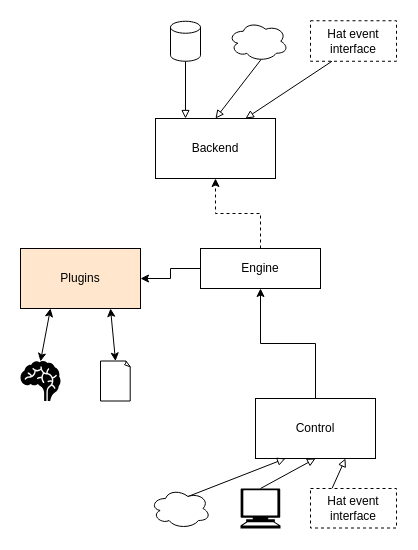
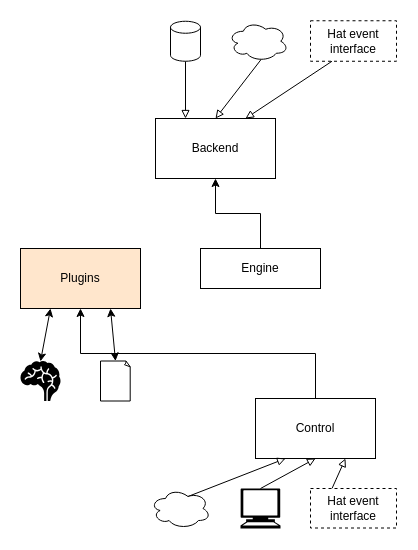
- <mxCell id="3" style="edgeStyle=orthogonalEdgeStyle;rounded=0;orthogonalLoop=1;jettySize=auto;html=1;exitX=0.5;exitY=0;exitDx=0;exitDy=0;entryX=0.5;entryY=1;entryDx=0;entryDy=0;dashed=1;" parent="1" source="4" target="7" edge="1"><mxGeometry relative="1" as="geometry" /></mxCell>
+ <mxCell id="3" style="edgeStyle=orthogonalEdgeStyle;rounded=0;orthogonalLoop=1;jettySize=auto;html=1;exitX=0.5;exitY=0;exitDx=0;exitDy=0;entryX=0.5;entryY=1;entryDx=0;entryDy=0;" parent="1" source="4" target="7" edge="1"><mxGeometry relative="1" as="geometry" /></mxCell>
- <mxCell id="2" style="edgeStyle=orthogonalEdgeStyle;rounded=0;orthogonalLoop=1;jettySize=auto;html=1;exitX=0;exitY=0.5;exitDx=0;exitDy=0;entryX=1;entryY=0.5;entryDx=0;entryDy=0;" parent="1" source="4" target="8" edge="1"><mxGeometry relative="1" as="geometry" /></mxCell>
- <mxCell id="5" style="edgeStyle=orthogonalEdgeStyle;rounded=0;orthogonalLoop=1;jettySize=auto;html=1;exitX=0.5;exitY=0;exitDx=0;exitDy=0;entryX=0.5;entryY=1;entryDx=0;entryDy=0;" parent="1" source="6" target="4" edge="1"><mxGeometry relative="1" as="geometry" /></mxCell>
+ <mxCell id="5" style="edgeStyle=orthogonalEdgeStyle;rounded=0;orthogonalLoop=1;jettySize=auto;html=1;exitX=0.5;exitY=0;exitDx=0;exitDy=0;" parent="1" source="6" target="8" edge="1"><mxGeometry relative="1" as="geometry" /></mxCell>
